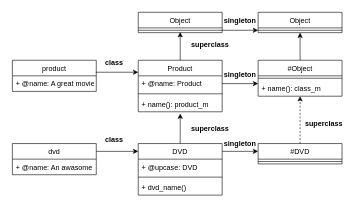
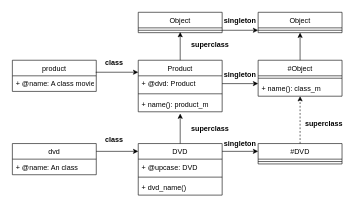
- <mxCell id="34" value="+ @name: A great movie" style="text;strokeColor=none;fillColor=none;align=left;verticalAlign=top;spacingLeft=4;spacingRight=4;overflow=hidden;rotatable=0;points=[[0,0.5],[1,0.5]];portConstraint=eastwest;" parent="33" vertex="1"><mxGeometry y="26" width="140" height="26" as="geometry" /></mxCell>
+ <mxCell id="34" value="+ @name: A class movie" style="text;strokeColor=none;fillColor=none;align=left;verticalAlign=top;spacingLeft=4;spacingRight=4;overflow=hidden;rotatable=0;points=[[0,0.5],[1,0.5]];portConstraint=eastwest;" parent="33" vertex="1"><mxGeometry y="26" width="140" height="26" as="geometry" /></mxCell>
- <mxCell id="12" value="+ @name: Product" style="text;strokeColor=none;fillColor=none;align=left;verticalAlign=top;spacingLeft=4;spacingRight=4;overflow=hidden;rotatable=0;points=[[0,0.5],[1,0.5]];portConstraint=eastwest;" parent="11" vertex="1"><mxGeometry y="26" width="140" height="26" as="geometry" /></mxCell>
+ <mxCell id="12" value="+ @dvd: Product" style="text;strokeColor=none;fillColor=none;align=left;verticalAlign=top;spacingLeft=4;spacingRight=4;overflow=hidden;rotatable=0;points=[[0,0.5],[1,0.5]];portConstraint=eastwest;" parent="11" vertex="1"><mxGeometry y="26" width="140" height="26" as="geometry" /></mxCell>
- <mxCell id="9" value="+ @name: An awasome" style="text;strokeColor=none;fillColor=none;align=left;verticalAlign=top;spacingLeft=4;spacingRight=4;overflow=hidden;rotatable=0;points=[[0,0.5],[1,0.5]];portConstraint=eastwest;" parent="8" vertex="1"><mxGeometry y="26" width="140" height="26" as="geometry" /></mxCell>
+ <mxCell id="9" value="+ @name: An class" style="text;strokeColor=none;fillColor=none;align=left;verticalAlign=top;spacingLeft=4;spacingRight=4;overflow=hidden;rotatable=0;points=[[0,0.5],[1,0.5]];portConstraint=eastwest;" parent="8" vertex="1"><mxGeometry y="26" width="140" height="26" as="geometry" /></mxCell>
